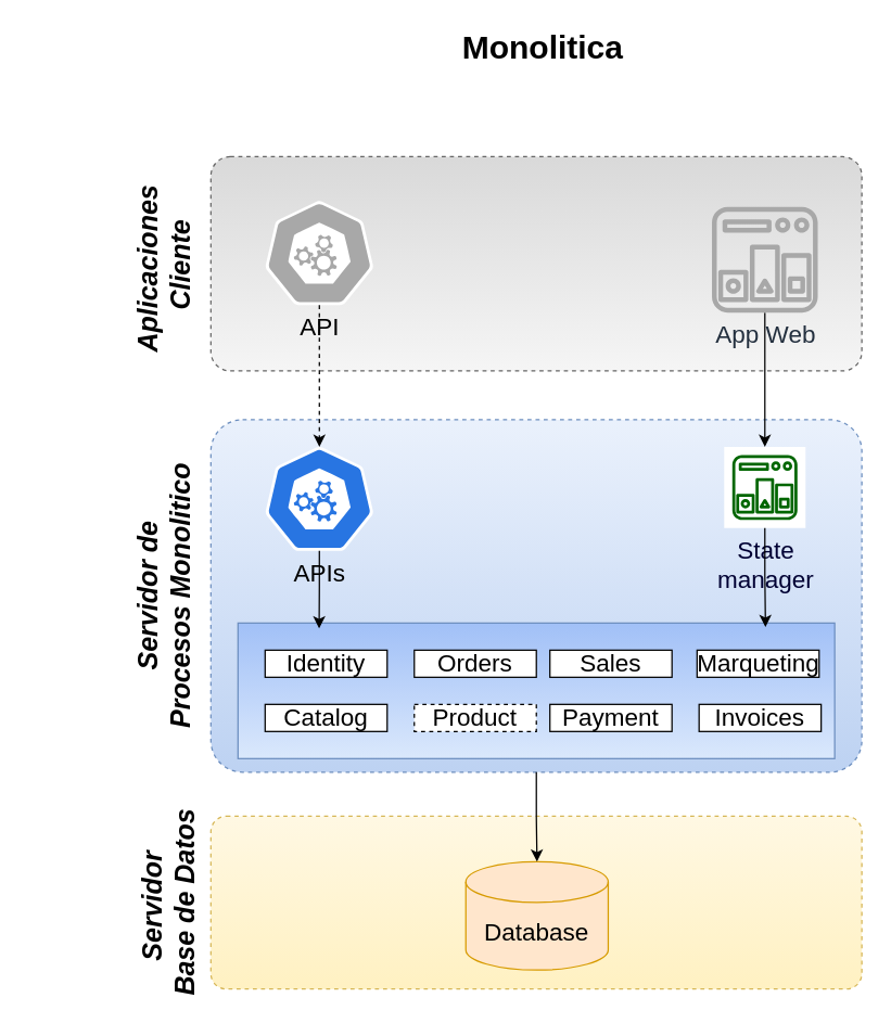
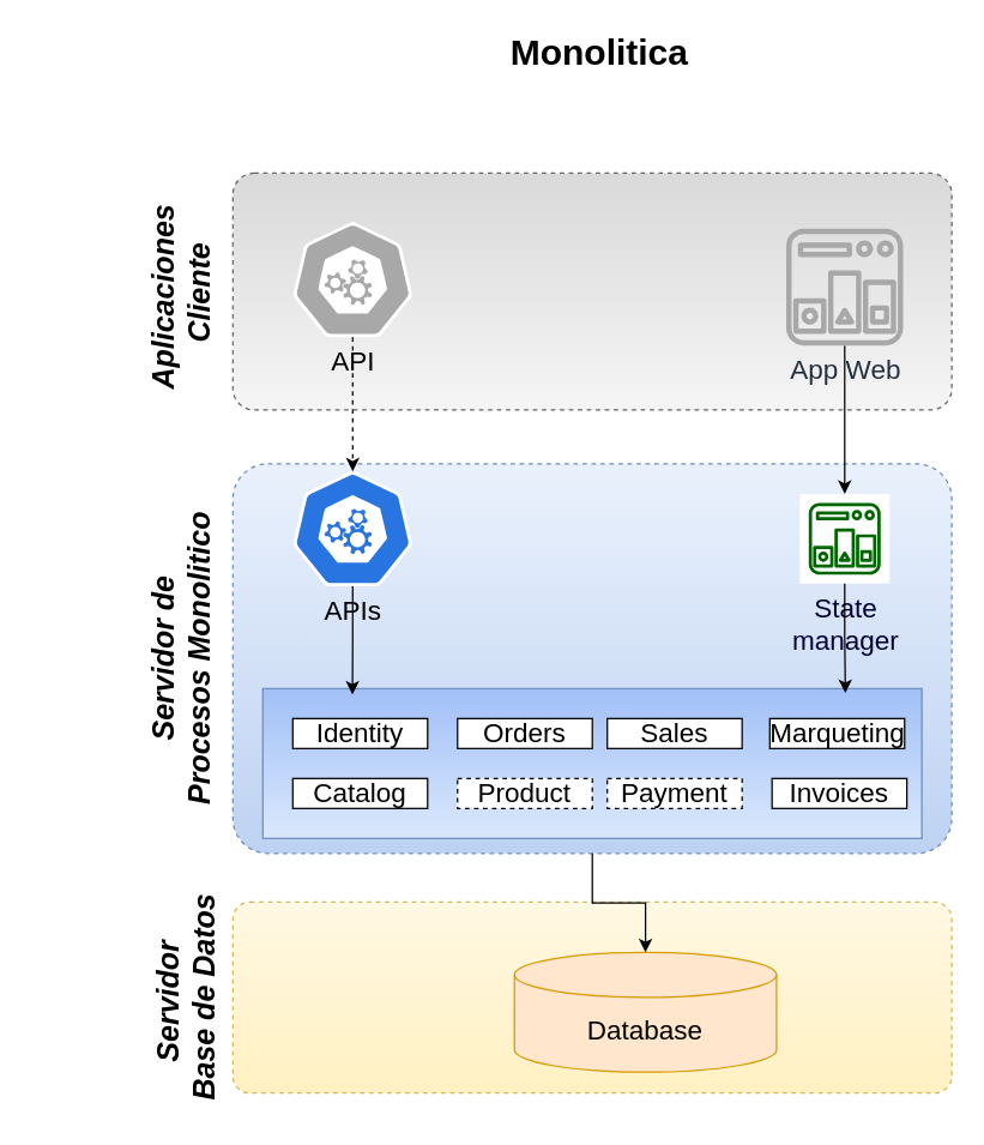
- <mxCell id="9" value="APIs" style="aspect=fixed;sketch=0;html=1;dashed=0;whitespace=wrap;verticalLabelPosition=bottom;verticalAlign=top;fillColor=#2875E2;strokeColor=#ffffff;points=[[0.005,0.63,0],[0.1,0.2,0],[0.9,0.2,0],[0.5,0,0],[0.995,0.63,0],[0.72,0.99,0],[0.5,1,0],[0.28,0.99,0]];shape=mxgraph.kubernetes.icon2;prIcon=api;fontSize=18;" parent="1" vertex="1"><mxGeometry x="195" y="329" width="80" height="76.8" as="geometry" /></mxCell>
+ <mxCell id="9" value="APIs" style="aspect=fixed;sketch=0;html=1;dashed=0;whitespace=wrap;verticalLabelPosition=bottom;verticalAlign=top;fillColor=#2875E2;strokeColor=#ffffff;points=[[0.005,0.63,0],[0.1,0.2,0],[0.9,0.2,0],[0.5,0,0],[0.995,0.63,0],[0.72,0.99,0],[0.5,1,0],[0.28,0.99,0]];shape=mxgraph.kubernetes.icon2;prIcon=api;fontSize=18;" parent="1" vertex="1"><mxGeometry x="195" y="314" width="80" height="76.8" as="geometry" /></mxCell>
- <mxCell id="17" value="Payment" style="rounded=0;whiteSpace=wrap;html=1;fontSize=18;" parent="1" vertex="1"><mxGeometry x="405" y="519" width="90" height="20" as="geometry" /></mxCell>
+ <mxCell id="17" value="Payment" style="rounded=0;whiteSpace=wrap;html=1;fontSize=18;dashed=1;" parent="1" vertex="1"><mxGeometry x="405" y="519" width="90" height="20" as="geometry" /></mxCell>
- <mxCell id="21" value="Database" style="shape=cylinder3;whiteSpace=wrap;html=1;boundedLbl=1;backgroundOutline=1;size=15;fillColor=#ffe6cc;strokeColor=#d79b00;fontSize=18;" parent="1" vertex="1"><mxGeometry x="343" y="635" width="105" height="80" as="geometry" /></mxCell>
+ <mxCell id="21" value="Database" style="shape=cylinder3;whiteSpace=wrap;html=1;boundedLbl=1;backgroundOutline=1;size=15;fillColor=#ffe6cc;strokeColor=#d79b00;fontSize=18;" parent="1" vertex="1"><mxGeometry x="343" y="635" width="175" height="80" as="geometry" /></mxCell>
